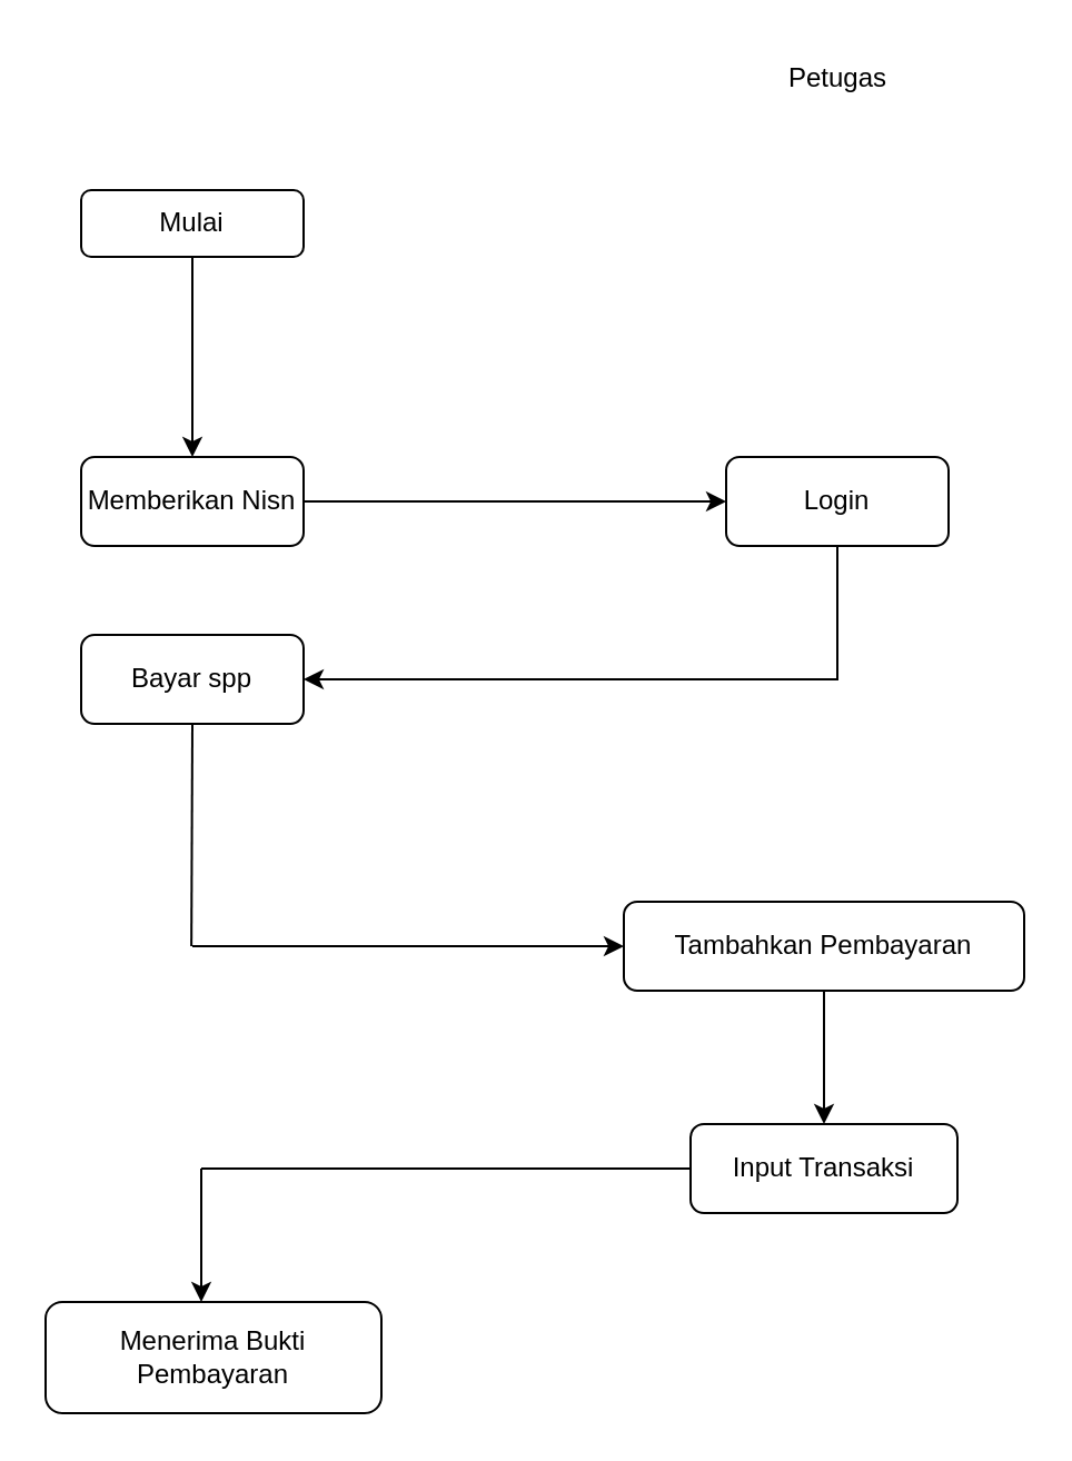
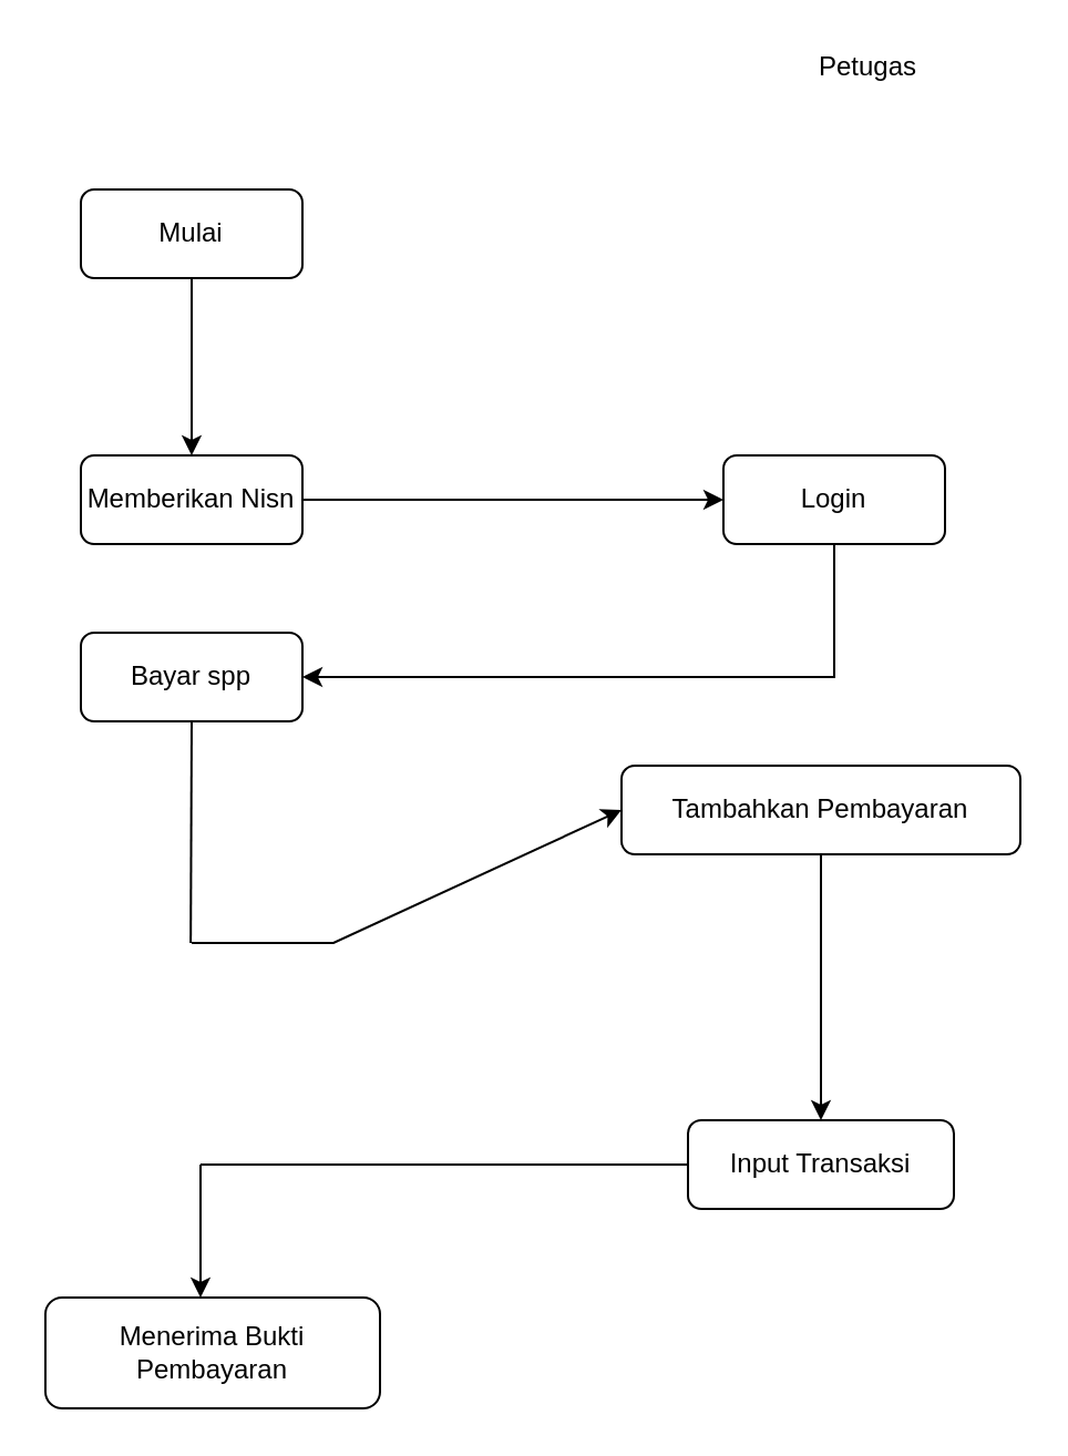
- <mxCell id="5" value="Petugas" style="text;html=1;align=center;verticalAlign=middle;resizable=0;points=[];autosize=1;strokeColor=none;fillColor=none;" parent="1" vertex="1"><mxGeometry x="341" y="20" width="70" height="30" as="geometry" /></mxCell>
+ <mxCell id="5" value="Petugas" style="text;html=1;align=center;verticalAlign=middle;resizable=0;points=[];autosize=1;strokeColor=none;fillColor=none;" parent="1" vertex="1"><mxGeometry x="356" y="15" width="70" height="30" as="geometry" /></mxCell>
- <mxCell id="2" value="Mulai" style="rounded=1;whiteSpace=wrap;html=1;" parent="1" vertex="1"><mxGeometry x="36" y="85" width="100" height="30" as="geometry" /></mxCell>
+ <mxCell id="2" value="Mulai" style="rounded=1;whiteSpace=wrap;html=1;" parent="1" vertex="1"><mxGeometry x="36" y="85" width="100" height="40" as="geometry" /></mxCell>
- <mxCell id="7" value="Tambahkan Pembayaran" style="rounded=1;whiteSpace=wrap;html=1;" parent="1" vertex="1"><mxGeometry x="280" y="405" width="180" height="40" as="geometry" /></mxCell>
+ <mxCell id="7" value="Tambahkan Pembayaran" style="rounded=1;whiteSpace=wrap;html=1;" parent="1" vertex="1"><mxGeometry x="280" y="345" width="180" height="40" as="geometry" /></mxCell>
